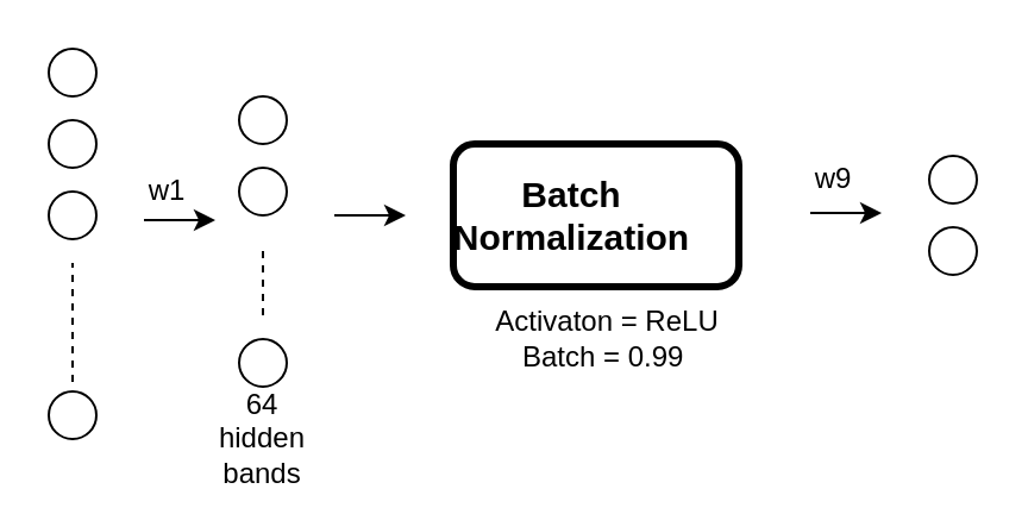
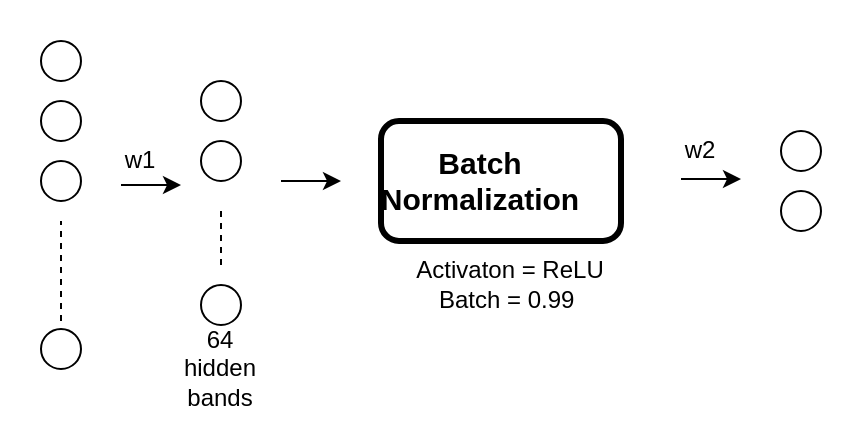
- <mxCell id="21" value="w9&lt;br&gt;" parent="1" style="text;html=1;strokeColor=none;fillColor=none;align=center;verticalAlign=middle;whiteSpace=wrap;rounded=0;" vertex="1"><mxGeometry as="geometry" x="330" y="65" width="40" height="20" /></mxCell>
+ <mxCell id="21" value="w2&lt;br&gt;" parent="1" style="text;html=1;strokeColor=none;fillColor=none;align=center;verticalAlign=middle;whiteSpace=wrap;rounded=0;" vertex="1"><mxGeometry as="geometry" x="330" y="65" width="40" height="20" /></mxCell>
